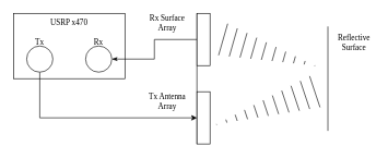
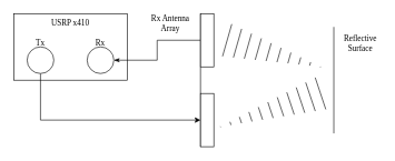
- <mxCell id="3" value="USRP x470" style="text;html=1;align=center;verticalAlign=middle;whiteSpace=wrap;rounded=0;fontFamily=modern;fontSource=https%3A%2F%2Fsourceforge.net%2Fprojects%2Fcm-unicode%2F;" vertex="1" parent="1"><mxGeometry x="50" y="20" width="110" height="30" as="geometry" /></mxCell>
+ <mxCell id="3" value="USRP x410" style="text;html=1;align=center;verticalAlign=middle;whiteSpace=wrap;rounded=0;fontFamily=modern;fontSource=https%3A%2F%2Fsourceforge.net%2Fprojects%2Fcm-unicode%2F;" vertex="1" parent="1"><mxGeometry x="50" y="20" width="110" height="30" as="geometry" /></mxCell>
- <mxCell id="14" value="Rx Surface Array" style="text;html=1;align=center;verticalAlign=middle;whiteSpace=wrap;rounded=0;fontFamily=modern;fontSource=https%3A%2F%2Fsourceforge.net%2Fprojects%2Fcm-unicode%2F;" vertex="1" parent="1"><mxGeometry x="220" y="20" width="70" height="30" as="geometry" /></mxCell>
+ <mxCell id="14" value="Rx Antenna Array" style="text;html=1;align=center;verticalAlign=middle;whiteSpace=wrap;rounded=0;fontFamily=modern;fontSource=https%3A%2F%2Fsourceforge.net%2Fprojects%2Fcm-unicode%2F;" vertex="1" parent="1"><mxGeometry x="220" y="20" width="70" height="30" as="geometry" /></mxCell>
- <mxCell id="13" value="Tx Antenna Array" style="text;html=1;align=center;verticalAlign=middle;whiteSpace=wrap;rounded=0;fontFamily=modern;fontSource=https%3A%2F%2Fsourceforge.net%2Fprojects%2Fcm-unicode%2F;" vertex="1" parent="1"><mxGeometry x="220" y="140" width="70" height="30" as="geometry" /></mxCell>
